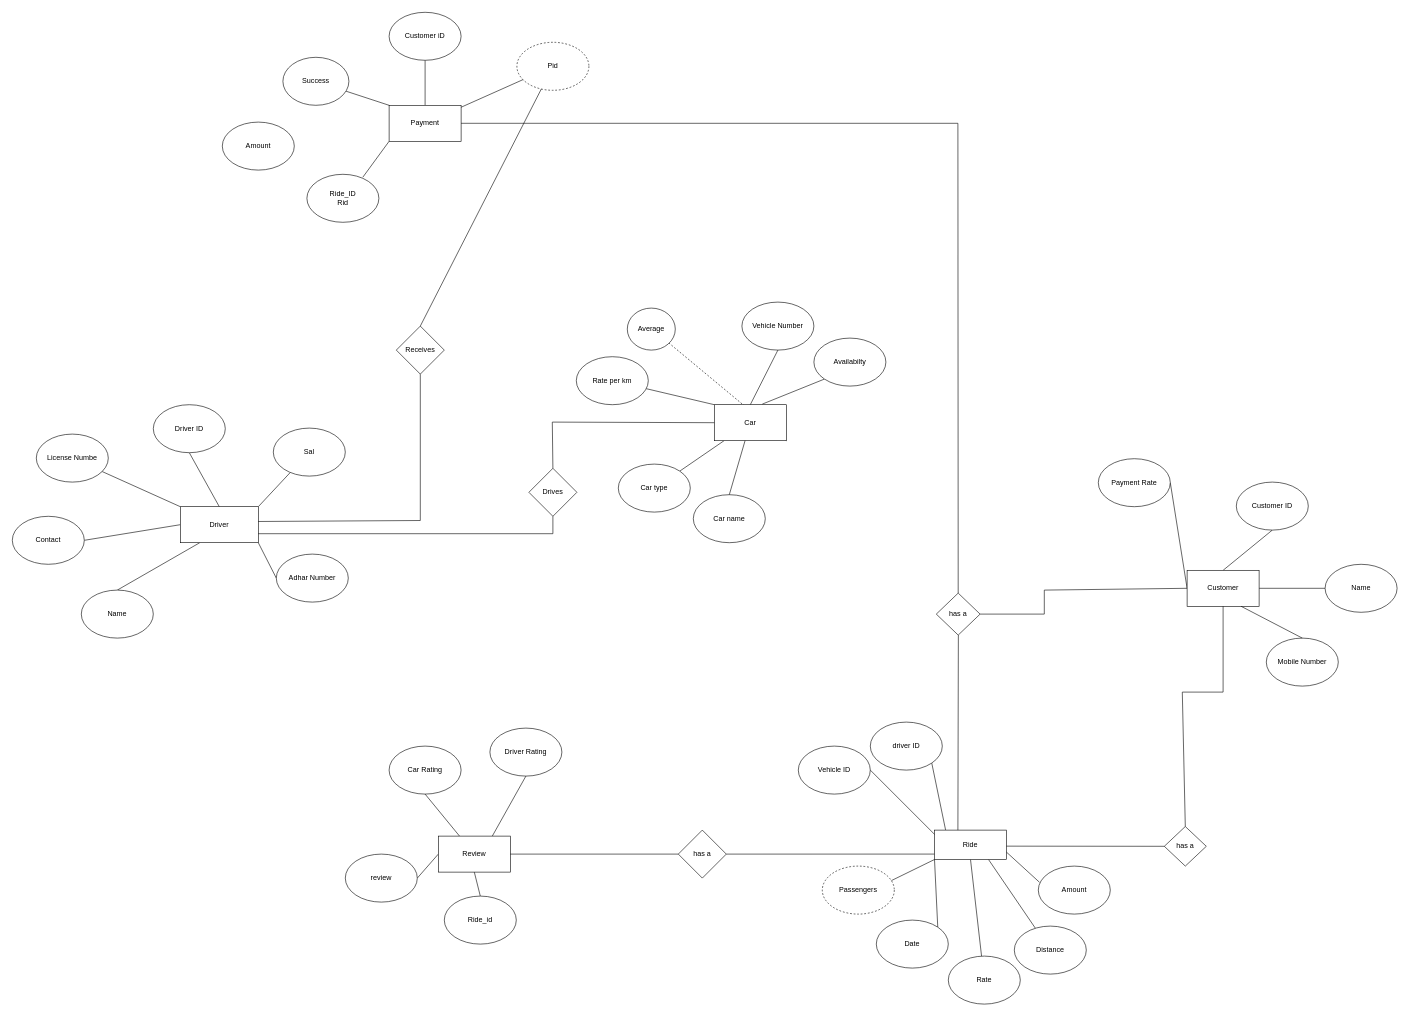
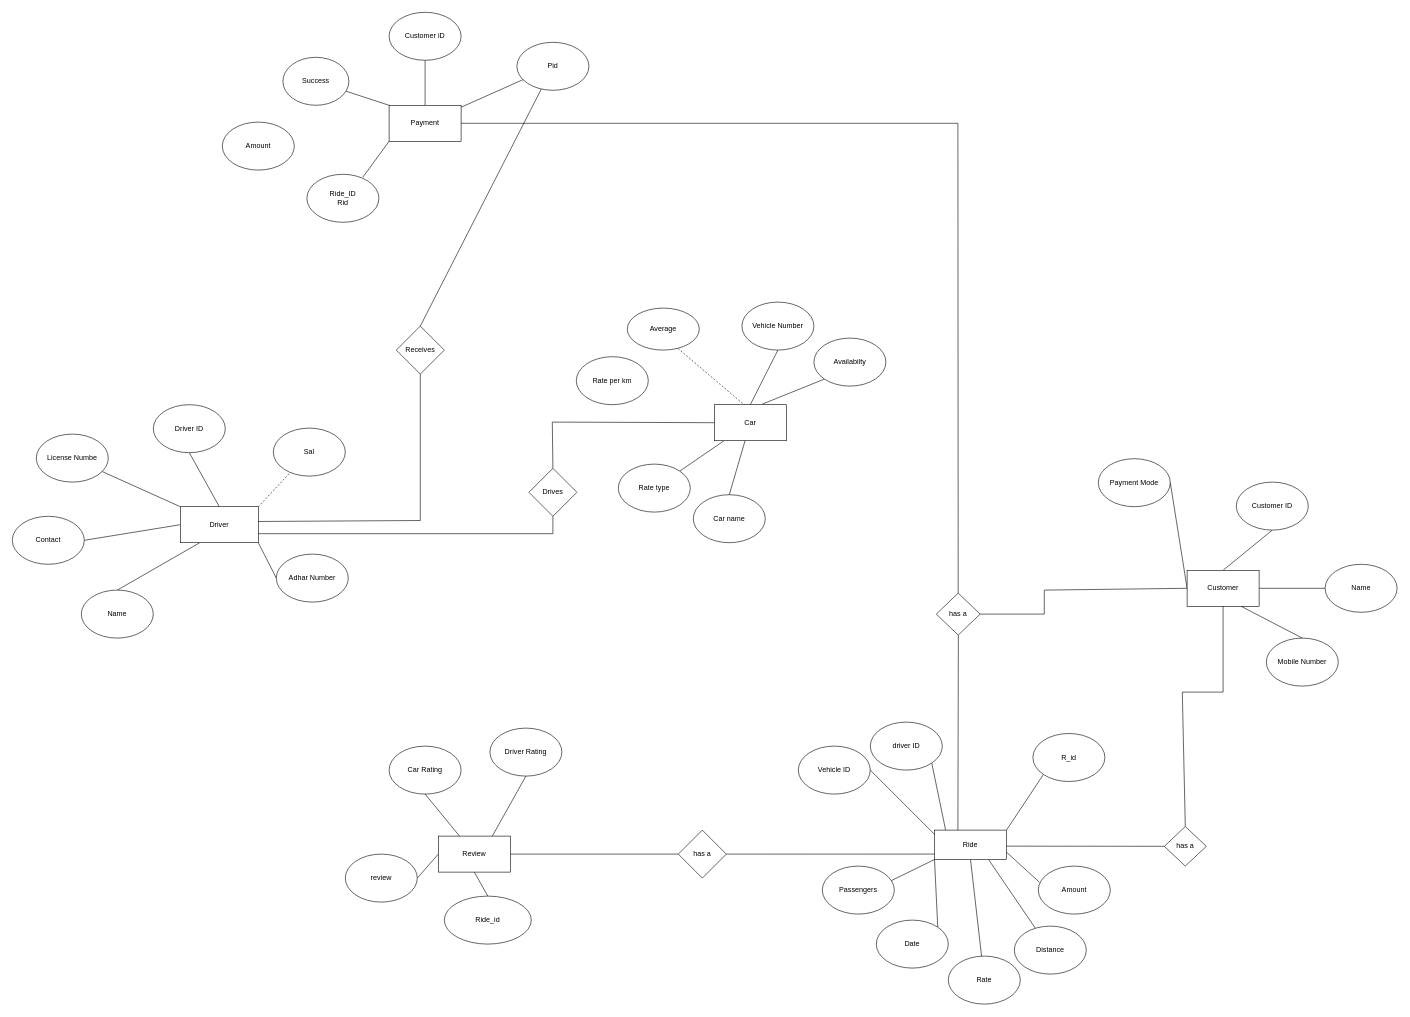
- <mxCell id="51" value="Pid" style="ellipse;whiteSpace=wrap;html=1;dashed=1;" parent="1" vertex="1"><mxGeometry x="861" y="70" width="120" height="80" as="geometry" /></mxCell>
+ <mxCell id="51" value="Pid" style="ellipse;whiteSpace=wrap;html=1;" parent="1" vertex="1"><mxGeometry x="861" y="70" width="120" height="80" as="geometry" /></mxCell>
- <mxCell id="65" value="Average" style="ellipse;whiteSpace=wrap;html=1;" parent="1" vertex="1"><mxGeometry x="1045" y="513" width="80" height="70" as="geometry" /></mxCell>
+ <mxCell id="65" value="Average" style="ellipse;whiteSpace=wrap;html=1;" parent="1" vertex="1"><mxGeometry x="1045" y="513" width="120" height="70" as="geometry" /></mxCell>
- <mxCell id="57" style="rounded=0;orthogonalLoop=1;jettySize=auto;html=1;endArrow=none;endFill=0;exitX=0;exitY=0;exitDx=0;exitDy=0;" parent="1" source="62" target="68" edge="1"><mxGeometry relative="1" as="geometry"><mxPoint x="1150" y="673" as="sourcePoint" /></mxGeometry></mxCell>
- <mxCell id="8" value="Payment Rate" style="ellipse;whiteSpace=wrap;html=1;" parent="1" vertex="1"><mxGeometry x="1830" y="764" width="120" height="80" as="geometry" /></mxCell>
+ <mxCell id="8" value="Payment Mode" style="ellipse;whiteSpace=wrap;html=1;" parent="1" vertex="1"><mxGeometry x="1830" y="764" width="120" height="80" as="geometry" /></mxCell>
- <mxCell id="67" value="Car type" style="ellipse;whiteSpace=wrap;html=1;" parent="1" vertex="1"><mxGeometry x="1030" y="773" width="120" height="80" as="geometry" /></mxCell>
+ <mxCell id="67" value="Rate type" style="ellipse;whiteSpace=wrap;html=1;" parent="1" vertex="1"><mxGeometry x="1030" y="773" width="120" height="80" as="geometry" /></mxCell>
- <mxCell id="14" style="rounded=0;orthogonalLoop=1;jettySize=auto;html=1;exitX=1;exitY=0;exitDx=0;exitDy=0;endArrow=none;endFill=0;" parent="1" source="17" target="22" edge="1"><mxGeometry relative="1" as="geometry" /></mxCell>
+ <mxCell id="14" style="rounded=0;orthogonalLoop=1;jettySize=auto;html=1;exitX=1;exitY=0;exitDx=0;exitDy=0;endArrow=none;endFill=0;dashed=1;" parent="1" source="17" target="22" edge="1"><mxGeometry relative="1" as="geometry" /></mxCell>
+ <mxCell id="36" value="R_id" style="ellipse;whiteSpace=wrap;html=1;" parent="1" vertex="1"><mxGeometry x="1721" y="1222" width="120" height="80" as="geometry" /></mxCell>
+ <mxCell id="26" style="rounded=0;orthogonalLoop=1;jettySize=auto;html=1;exitX=1;exitY=0;exitDx=0;exitDy=0;endArrow=none;endFill=0;entryX=0;entryY=1;entryDx=0;entryDy=0;" parent="1" source="30" target="36" edge="1"><mxGeometry relative="1" as="geometry"><mxPoint x="1701" y="1302" as="targetPoint" /></mxGeometry></mxCell>
- <mxCell id="76" value="Passengers" style="ellipse;whiteSpace=wrap;html=1;dashed=1;" parent="1" vertex="1"><mxGeometry x="1370" y="1443" width="120" height="80" as="geometry" /></mxCell>
+ <mxCell id="76" value="Passengers" style="ellipse;whiteSpace=wrap;html=1;" parent="1" vertex="1"><mxGeometry x="1370" y="1443" width="120" height="80" as="geometry" /></mxCell>
- <mxCell id="43" value="Ride_id" style="ellipse;whiteSpace=wrap;html=1;" parent="1" vertex="1"><mxGeometry x="740" y="1493" width="120" height="80" as="geometry" /></mxCell>
+ <mxCell id="43" value="Ride_id" style="ellipse;whiteSpace=wrap;html=1;" parent="1" vertex="1"><mxGeometry x="740" y="1493" width="145" height="80" as="geometry" /></mxCell>
